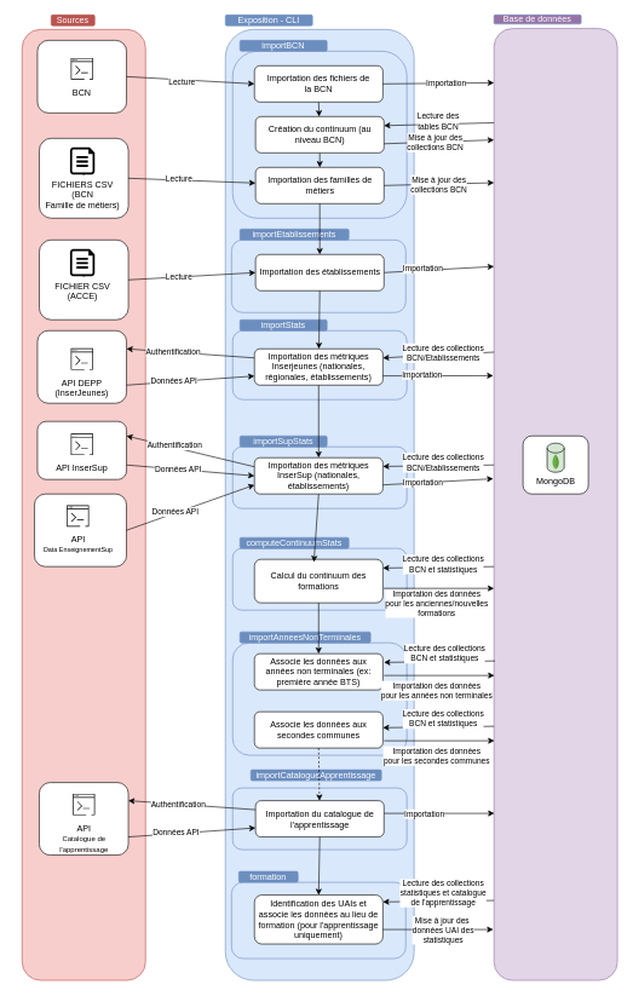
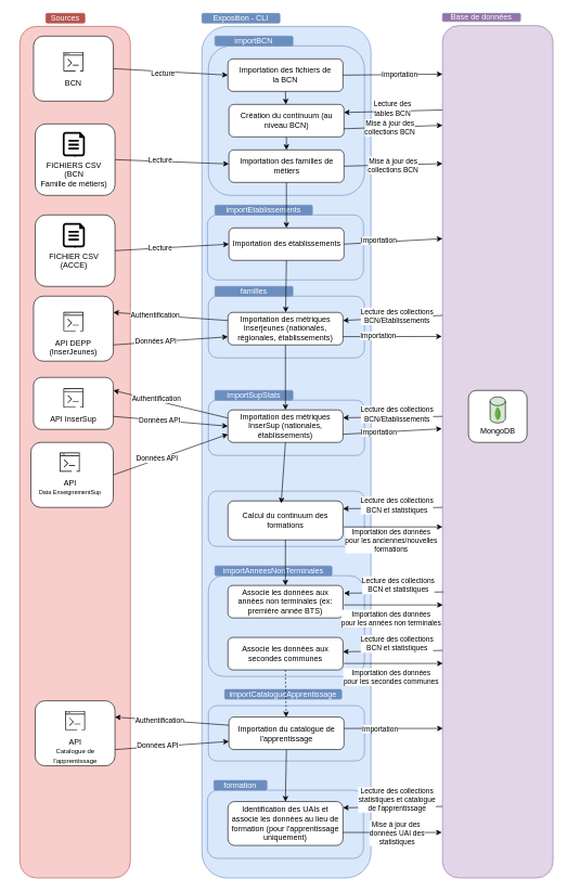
- <mxCell id="37" value="importStats" style="text;html=1;align=center;verticalAlign=middle;whiteSpace=wrap;rounded=1;fillColor=#6C8EBF;strokeColor=#6c8ebf;fontColor=#FFFFFF;" parent="1" vertex="1"><mxGeometry x="330" y="440" width="120" height="15" as="geometry" /></mxCell>
+ <mxCell id="37" value="familles" style="text;html=1;align=center;verticalAlign=middle;whiteSpace=wrap;rounded=1;fillColor=#6C8EBF;strokeColor=#6c8ebf;fontColor=#FFFFFF;" parent="1" vertex="1"><mxGeometry x="330" y="440" width="120" height="15" as="geometry" /></mxCell>
- <mxCell id="59" value="computeContinuumStats" style="text;html=1;align=center;verticalAlign=middle;whiteSpace=wrap;rounded=1;fillColor=#6C8EBF;strokeColor=#6c8ebf;fontColor=#FFFFFF;" parent="1" vertex="1"><mxGeometry x="330" y="740" width="150" height="15" as="geometry" /></mxCell>
